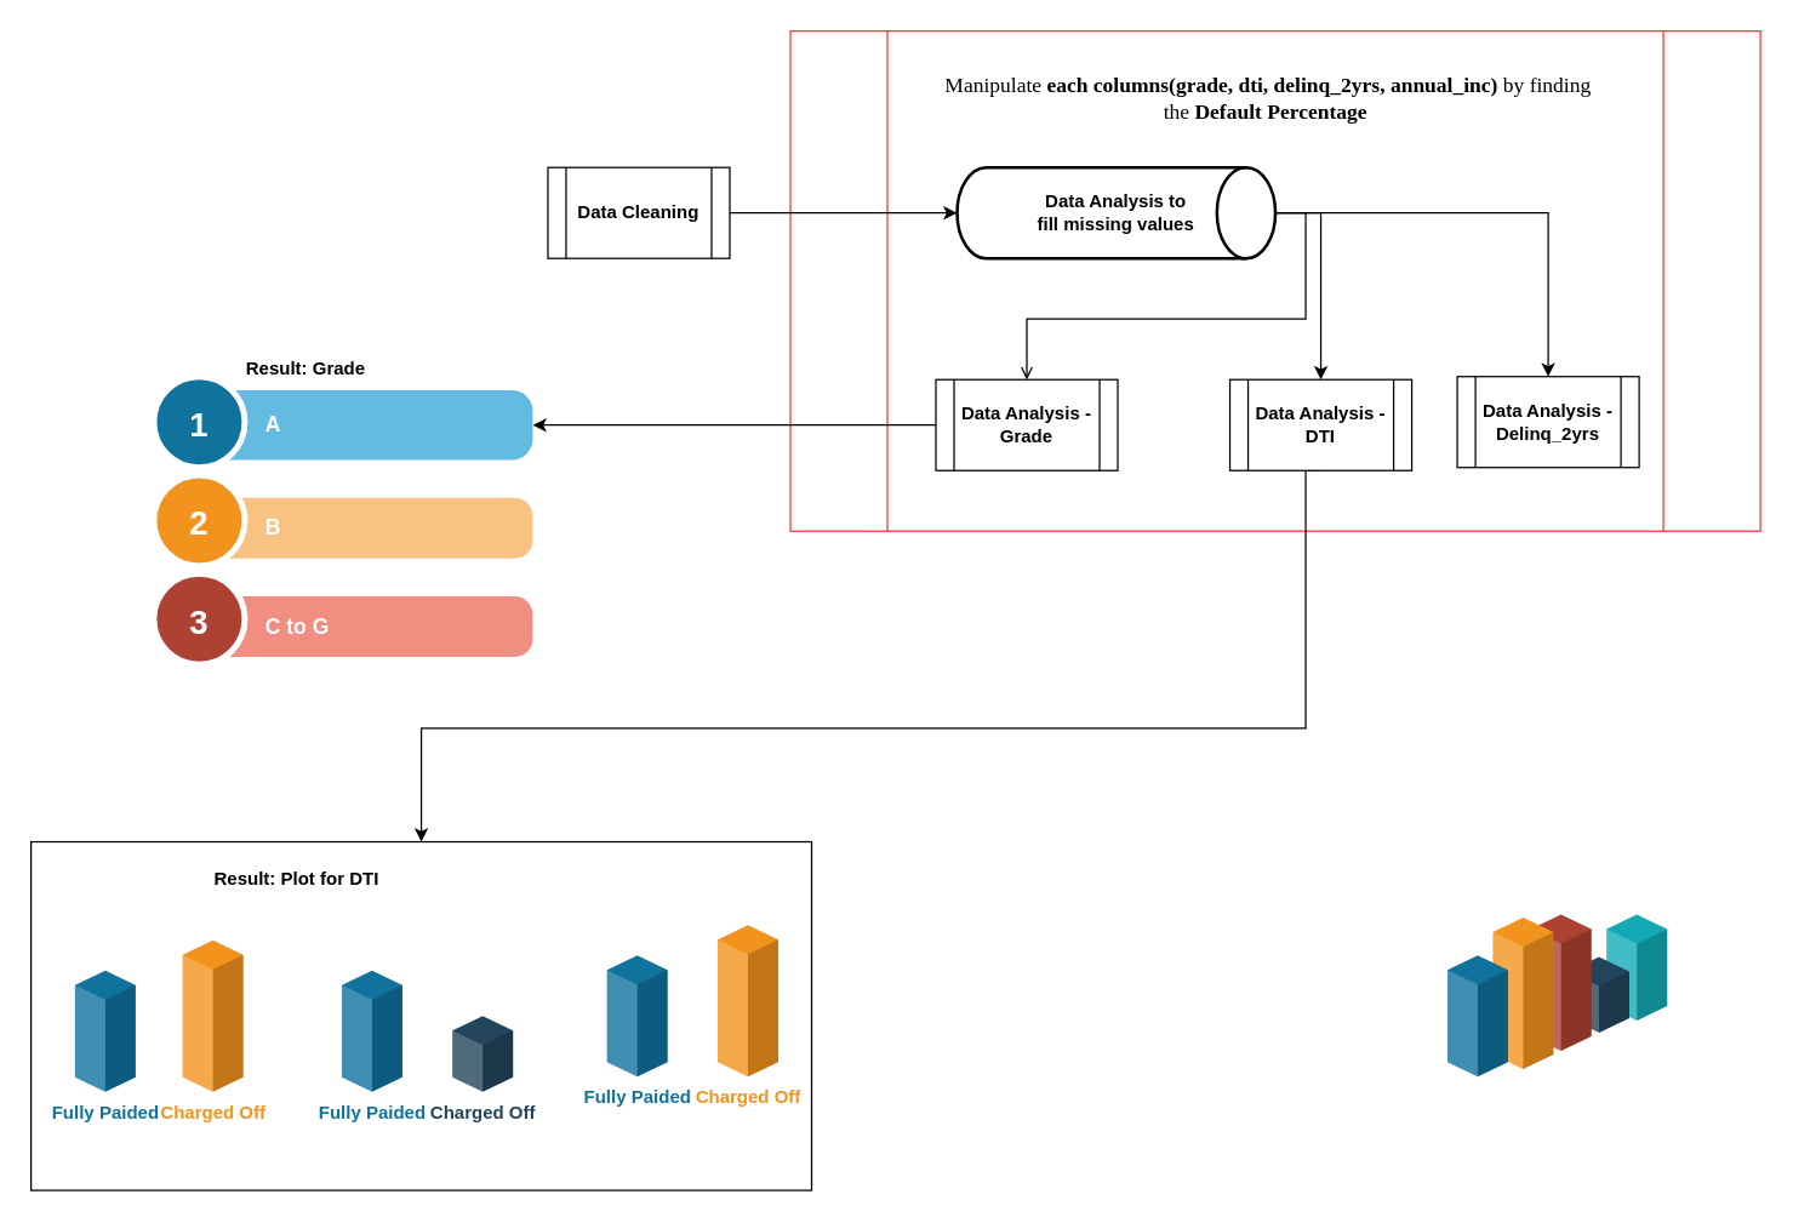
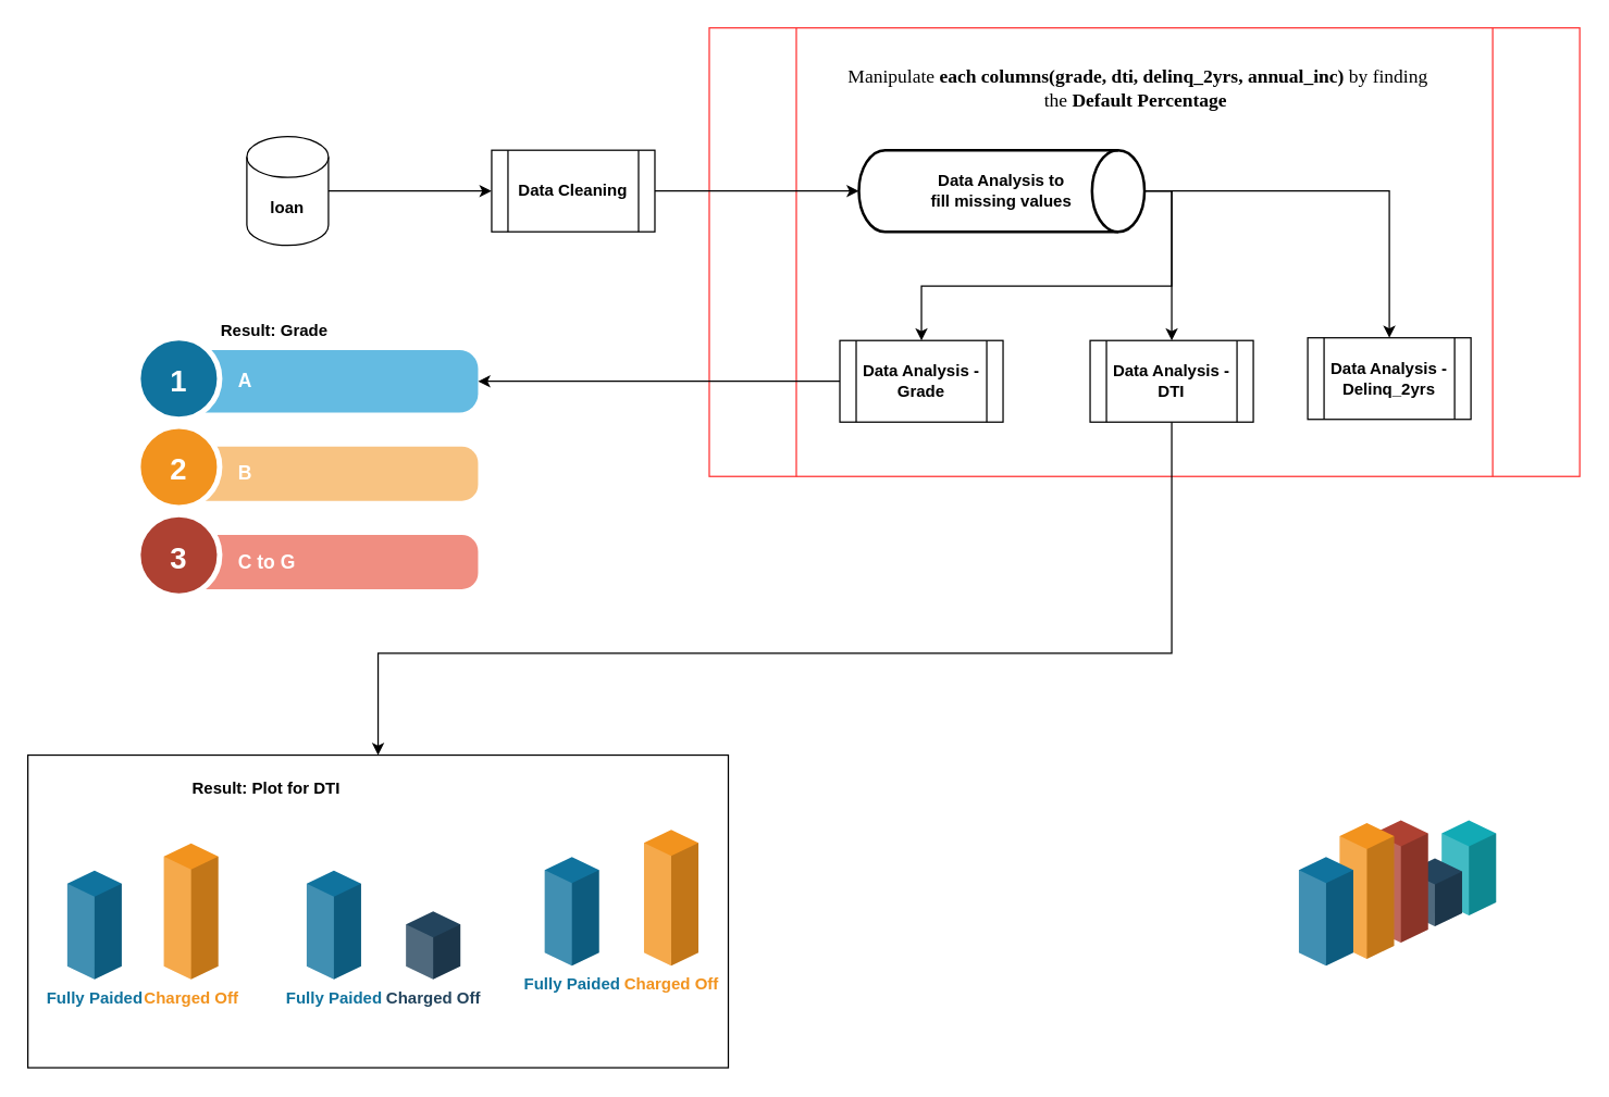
+ <mxCell id="5" value="&lt;b&gt;loan&lt;/b&gt;" style="shape=cylinder3;whiteSpace=wrap;html=1;boundedLbl=1;backgroundOutline=1;size=15;" parent="1" vertex="1"><mxGeometry x="181" y="100" width="60" height="80" as="geometry" /></mxCell>
+ <mxCell id="4" style="edgeStyle=orthogonalEdgeStyle;rounded=0;orthogonalLoop=1;jettySize=auto;html=1;exitX=1;exitY=0.5;exitDx=0;exitDy=0;exitPerimeter=0;entryX=0;entryY=0.5;entryDx=0;entryDy=0;" parent="1" source="5" target="7" edge="1"><mxGeometry relative="1" as="geometry" /></mxCell>
- <mxCell id="11" value="" style="edgeStyle=orthogonalEdgeStyle;rounded=0;orthogonalLoop=1;jettySize=auto;html=1;exitX=1;exitY=0.5;exitDx=0;exitDy=0;exitPerimeter=0;endArrow=open;" parent="1" source="14" target="9" edge="1"><mxGeometry relative="1" as="geometry" /></mxCell>
+ <mxCell id="11" value="" style="edgeStyle=orthogonalEdgeStyle;rounded=0;orthogonalLoop=1;jettySize=auto;html=1;exitX=1;exitY=0.5;exitDx=0;exitDy=0;exitPerimeter=0;" parent="1" source="14" target="9" edge="1"><mxGeometry relative="1" as="geometry" /></mxCell>
- <mxCell id="36" value="&lt;b&gt;Data Analysis - DTI&lt;/b&gt;" style="shape=process;whiteSpace=wrap;html=1;backgroundOutline=1;" vertex="1" parent="1"><mxGeometry x="811" y="250" width="120" height="60" as="geometry" /></mxCell>
+ <mxCell id="36" value="&lt;b&gt;Data Analysis - DTI&lt;/b&gt;" style="shape=process;whiteSpace=wrap;html=1;backgroundOutline=1;" vertex="1" parent="1"><mxGeometry x="801" y="250" width="120" height="60" as="geometry" /></mxCell>
